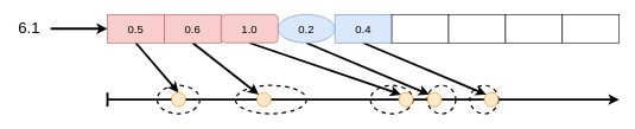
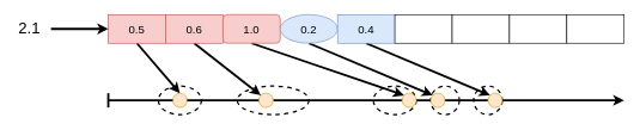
- <mxCell id="31" value="6.1" style="text;html=1;strokeColor=none;fillColor=none;align=center;verticalAlign=middle;whiteSpace=wrap;rounded=0;fontSize=22;" vertex="1" parent="1"><mxGeometry x="20" y="30" width="40" height="20" as="geometry" /></mxCell>
+ <mxCell id="31" value="2.1" style="text;html=1;strokeColor=none;fillColor=none;align=center;verticalAlign=middle;whiteSpace=wrap;rounded=0;fontSize=22;" vertex="1" parent="1"><mxGeometry x="20" y="30" width="40" height="20" as="geometry" /></mxCell>
